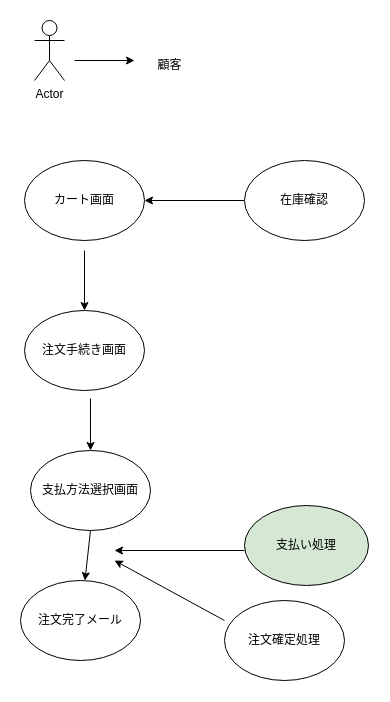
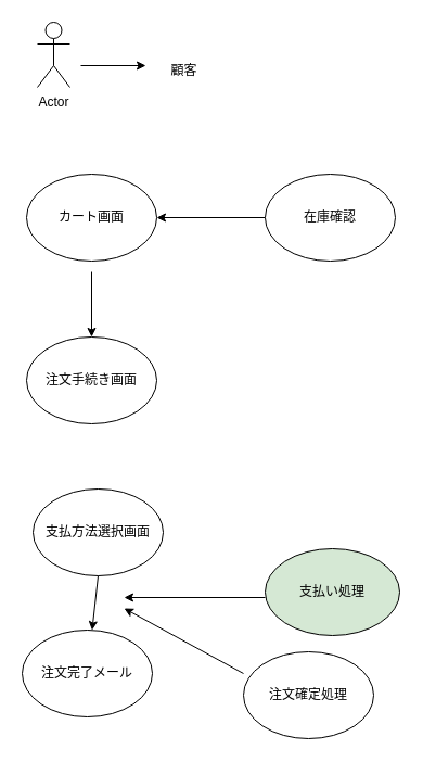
- <mxCell id="8" value="" style="endArrow=classic;html=1;exitX=0.55;exitY=1.1;exitDx=0;exitDy=0;exitPerimeter=0;" edge="1" parent="1" source="7" target="9"><mxGeometry width="50" height="50" relative="1" as="geometry"><mxPoint x="54" y="490" as="sourcePoint" /><mxPoint x="90" y="460" as="targetPoint" /></mxGeometry></mxCell>
